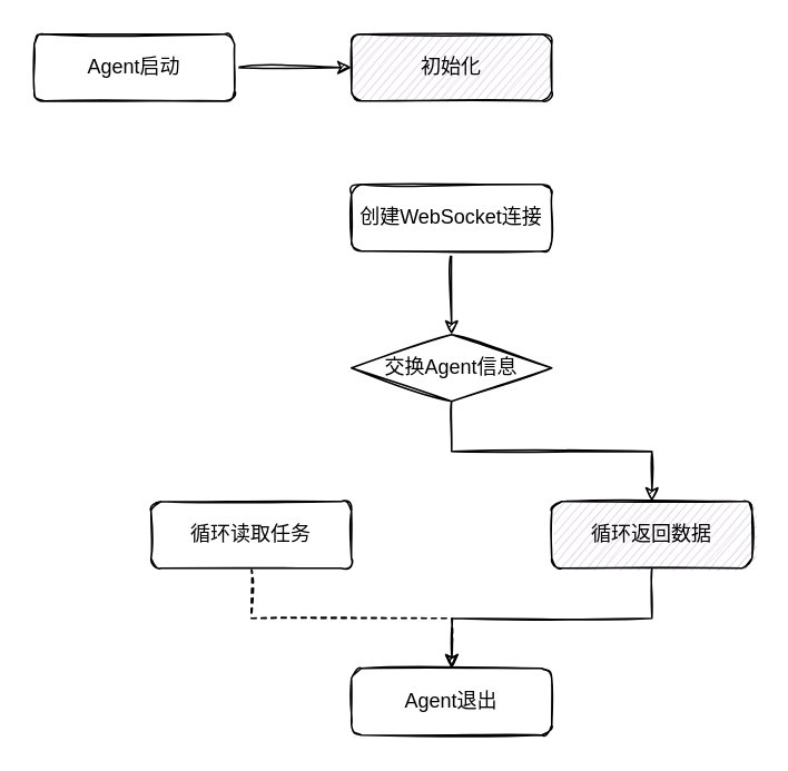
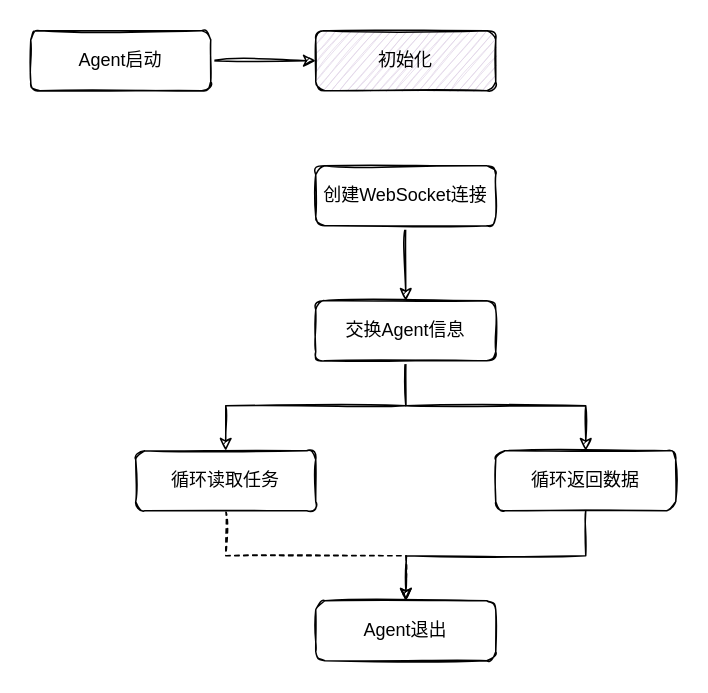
- <mxCell id="9" value="交换Agent信息" style="rhombus;whiteSpace=wrap;html=1;fontSize=12;glass=0;strokeWidth=1;shadow=0;sketch=1;" vertex="1" parent="1"><mxGeometry x="210" y="200" width="120" height="40" as="geometry" /></mxCell>
+ <mxCell id="9" value="交换Agent信息" style="rounded=1;whiteSpace=wrap;html=1;fontSize=12;glass=0;strokeWidth=1;shadow=0;sketch=1;" vertex="1" parent="1"><mxGeometry x="210" y="200" width="120" height="40" as="geometry" /></mxCell>
+ <mxCell id="7" style="edgeStyle=orthogonalEdgeStyle;rounded=0;orthogonalLoop=1;jettySize=auto;html=1;exitX=0.5;exitY=1;exitDx=0;exitDy=0;entryX=0.5;entryY=0;entryDx=0;entryDy=0;sketch=1;" edge="1" parent="1" source="9" target="11"><mxGeometry relative="1" as="geometry" /></mxCell>
- <mxCell id="13" value="循环返回数据" style="rounded=1;whiteSpace=wrap;html=1;fontSize=12;glass=0;strokeWidth=1;shadow=0;sketch=1;fillColor=#e1d5e7;" vertex="1" parent="1"><mxGeometry x="330" y="300" width="120" height="40" as="geometry" /></mxCell>
+ <mxCell id="13" value="循环返回数据" style="rounded=1;whiteSpace=wrap;html=1;fontSize=12;glass=0;strokeWidth=1;shadow=0;sketch=1;" vertex="1" parent="1"><mxGeometry x="330" y="300" width="120" height="40" as="geometry" /></mxCell>
